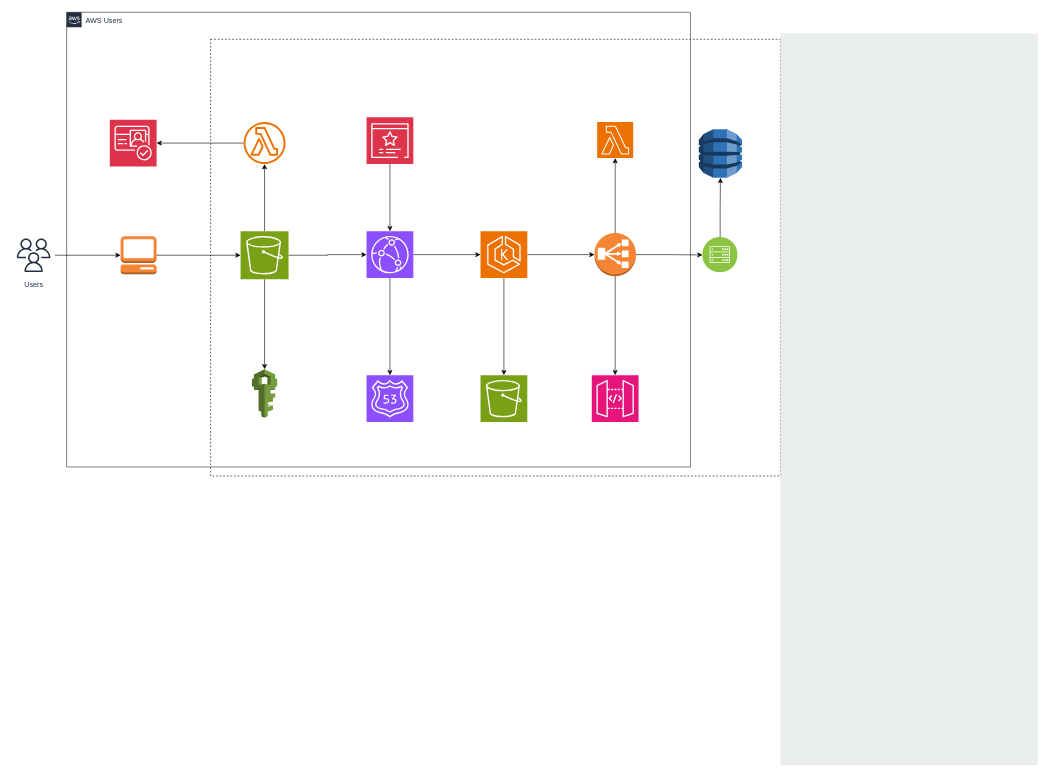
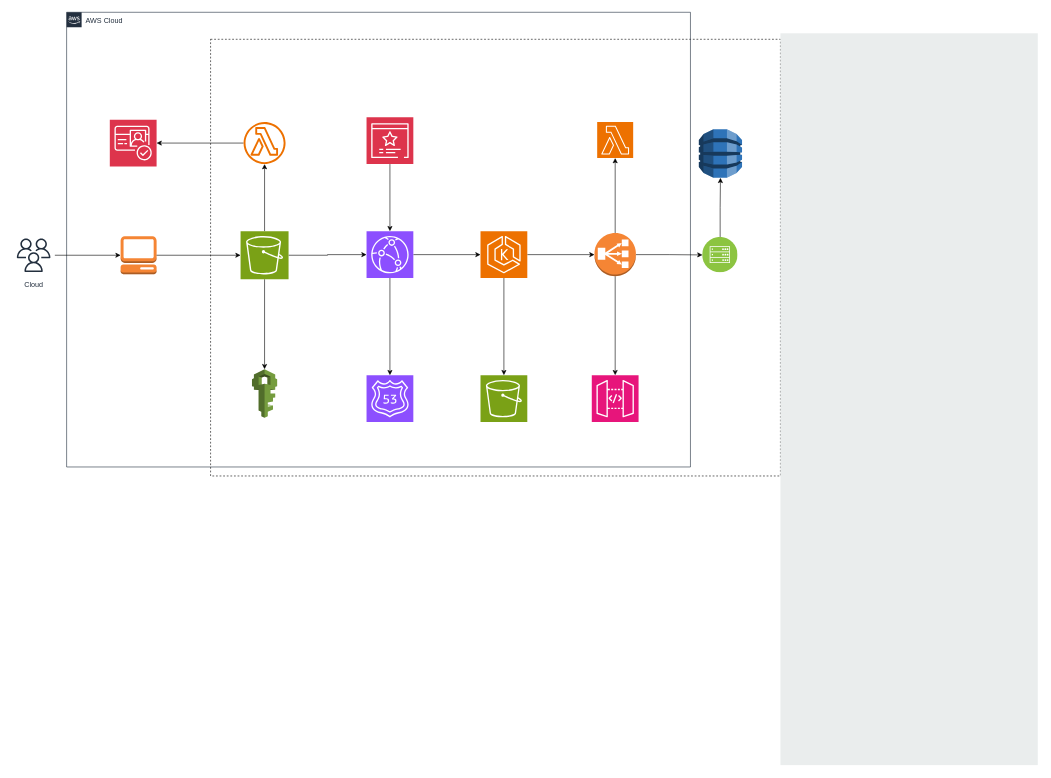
- <mxCell id="3" value="AWS Users" style="points=[[0,0],[0.25,0],[0.5,0],[0.75,0],[1,0],[1,0.25],[1,0.5],[1,0.75],[1,1],[0.75,1],[0.5,1],[0.25,1],[0,1],[0,0.75],[0,0.5],[0,0.25]];outlineConnect=0;gradientColor=none;html=1;whiteSpace=wrap;fontSize=12;fontStyle=0;shape=mxgraph.aws4.group;grIcon=mxgraph.aws4.group_aws_cloud_alt;strokeColor=#232F3E;fillColor=none;verticalAlign=top;align=left;spacingLeft=30;fontColor=#232F3E;dashed=0;labelBackgroundColor=#ffffff;container=1;pointerEvents=0;collapsible=0;recursiveResize=0;" parent="2" vertex="1"><mxGeometry x="-240" y="-45" width="1040" height="758" as="geometry" /></mxCell>
+ <mxCell id="3" value="AWS Cloud" style="points=[[0,0],[0.25,0],[0.5,0],[0.75,0],[1,0],[1,0.25],[1,0.5],[1,0.75],[1,1],[0.75,1],[0.5,1],[0.25,1],[0,1],[0,0.75],[0,0.5],[0,0.25]];outlineConnect=0;gradientColor=none;html=1;whiteSpace=wrap;fontSize=12;fontStyle=0;shape=mxgraph.aws4.group;grIcon=mxgraph.aws4.group_aws_cloud_alt;strokeColor=#232F3E;fillColor=none;verticalAlign=top;align=left;spacingLeft=30;fontColor=#232F3E;dashed=0;labelBackgroundColor=#ffffff;container=1;pointerEvents=0;collapsible=0;recursiveResize=0;" parent="2" vertex="1"><mxGeometry x="-240" y="-45" width="1040" height="758" as="geometry" /></mxCell>
- <mxCell id="34" value="Users" style="sketch=0;outlineConnect=0;fontColor=#232F3E;gradientColor=none;strokeColor=#232F3E;fillColor=#ffffff;dashed=0;verticalLabelPosition=bottom;verticalAlign=top;align=center;html=1;fontSize=12;fontStyle=0;aspect=fixed;shape=mxgraph.aws4.resourceIcon;resIcon=mxgraph.aws4.users;" parent="1" vertex="1"><mxGeometry x="20" y="390" width="70" height="70" as="geometry" /></mxCell>
+ <mxCell id="34" value="Cloud" style="sketch=0;outlineConnect=0;fontColor=#232F3E;gradientColor=none;strokeColor=#232F3E;fillColor=#ffffff;dashed=0;verticalLabelPosition=bottom;verticalAlign=top;align=center;html=1;fontSize=12;fontStyle=0;aspect=fixed;shape=mxgraph.aws4.resourceIcon;resIcon=mxgraph.aws4.users;" parent="1" vertex="1"><mxGeometry x="20" y="390" width="70" height="70" as="geometry" /></mxCell>
